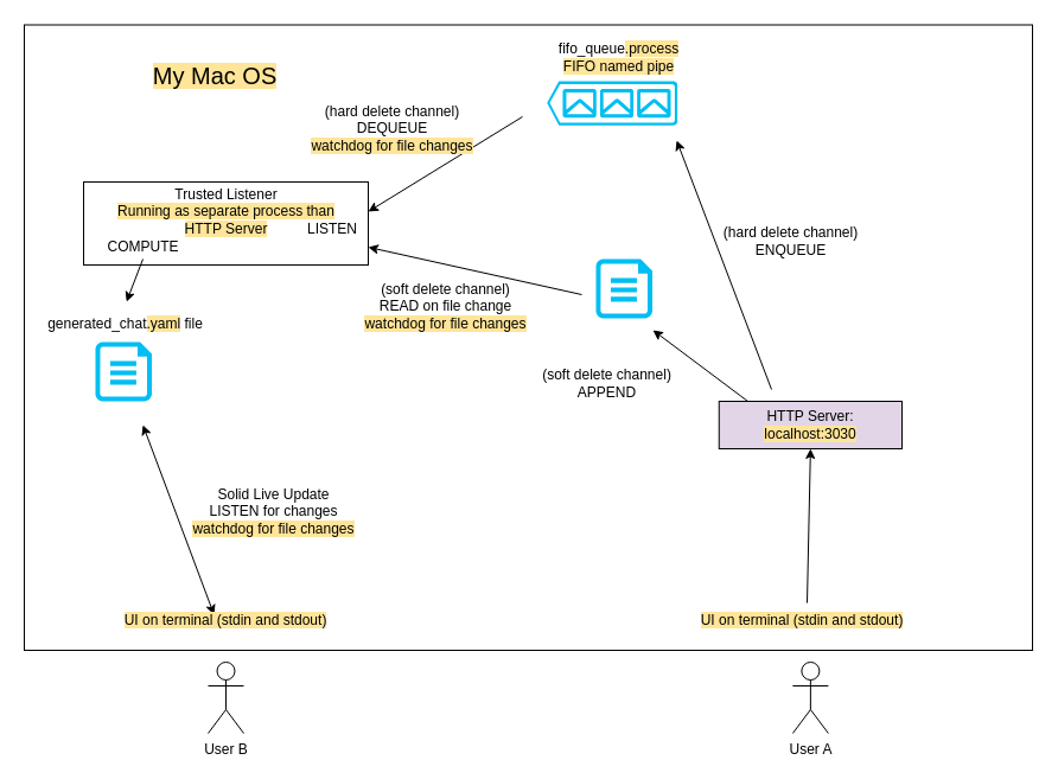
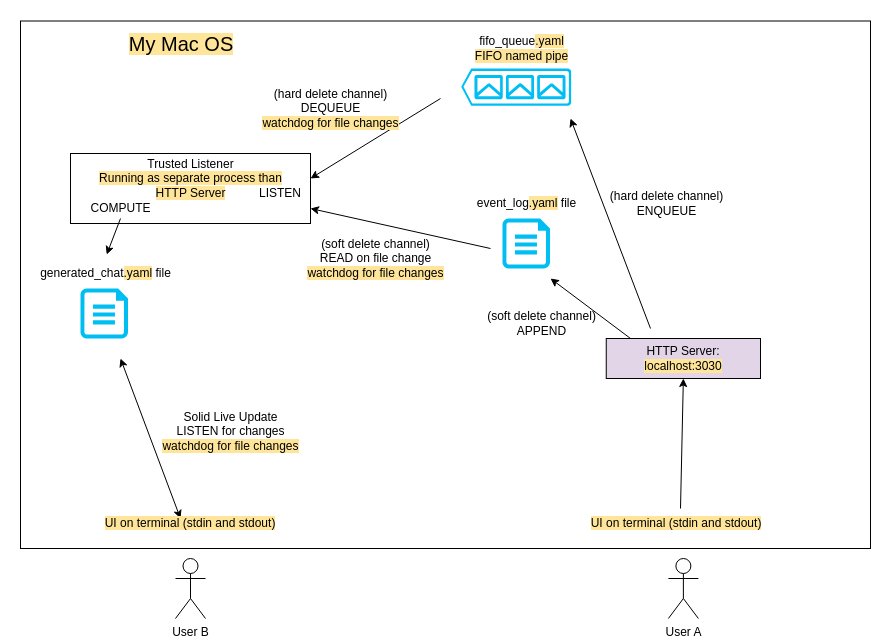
- <mxCell id="12" value="fifo_queue&lt;span style=&quot;background-color: rgb(255, 229, 153);&quot;&gt;.process &lt;br&gt;FIFO named pipe&lt;/span&gt;" style="text;html=1;align=center;verticalAlign=middle;resizable=0;points=[];autosize=1;strokeColor=none;fillColor=none;" parent="1" vertex="1"><mxGeometry x="460.75" y="28" width="120" height="40" as="geometry" /></mxCell>
+ <mxCell id="12" value="fifo_queue&lt;span style=&quot;background-color: rgb(255, 229, 153);&quot;&gt;.yaml &lt;br&gt;FIFO named pipe&lt;/span&gt;" style="text;html=1;align=center;verticalAlign=middle;resizable=0;points=[];autosize=1;strokeColor=none;fillColor=none;" parent="1" vertex="1"><mxGeometry x="460.75" y="28" width="120" height="40" as="geometry" /></mxCell>
- <mxCell id="28" value="&lt;span style=&quot;background-color: rgb(255, 229, 153); font-size: 20px;&quot;&gt;My Mac OS&lt;/span&gt;" style="text;html=1;align=center;verticalAlign=middle;whiteSpace=wrap;rounded=0;fontSize=20;" vertex="1" parent="1"><mxGeometry x="40" y="48" width="282" height="30" as="geometry" /></mxCell>
+ <mxCell id="28" value="&lt;span style=&quot;background-color: rgb(255, 229, 153); font-size: 20px;&quot;&gt;My Mac OS&lt;/span&gt;" style="text;html=1;align=center;verticalAlign=middle;whiteSpace=wrap;rounded=0;fontSize=20;" vertex="1" parent="1"><mxGeometry x="40" y="28" width="282" height="30" as="geometry" /></mxCell>
+ <mxCell id="8" value="event_log&lt;span style=&quot;background-color: rgb(255, 229, 153);&quot;&gt;.yaml&lt;/span&gt; file" style="text;html=1;align=center;verticalAlign=middle;resizable=0;points=[];autosize=1;strokeColor=none;fillColor=none;" parent="1" vertex="1"><mxGeometry x="465.75" y="188" width="120" height="30" as="geometry" /></mxCell>
- <mxCell id="10" value="(soft delete channel)&lt;br&gt;APPEND" style="text;html=1;align=center;verticalAlign=middle;resizable=0;points=[];autosize=1;strokeColor=none;fillColor=none;" parent="1" vertex="1"><mxGeometry x="445.75" y="303" width="130" height="40" as="geometry" /></mxCell>
+ <mxCell id="10" value="(soft delete channel)&lt;br&gt;APPEND" style="text;html=1;align=center;verticalAlign=middle;resizable=0;points=[];autosize=1;strokeColor=none;fillColor=none;" parent="1" vertex="1"><mxGeometry x="475.75" y="303" width="130" height="40" as="geometry" /></mxCell>
